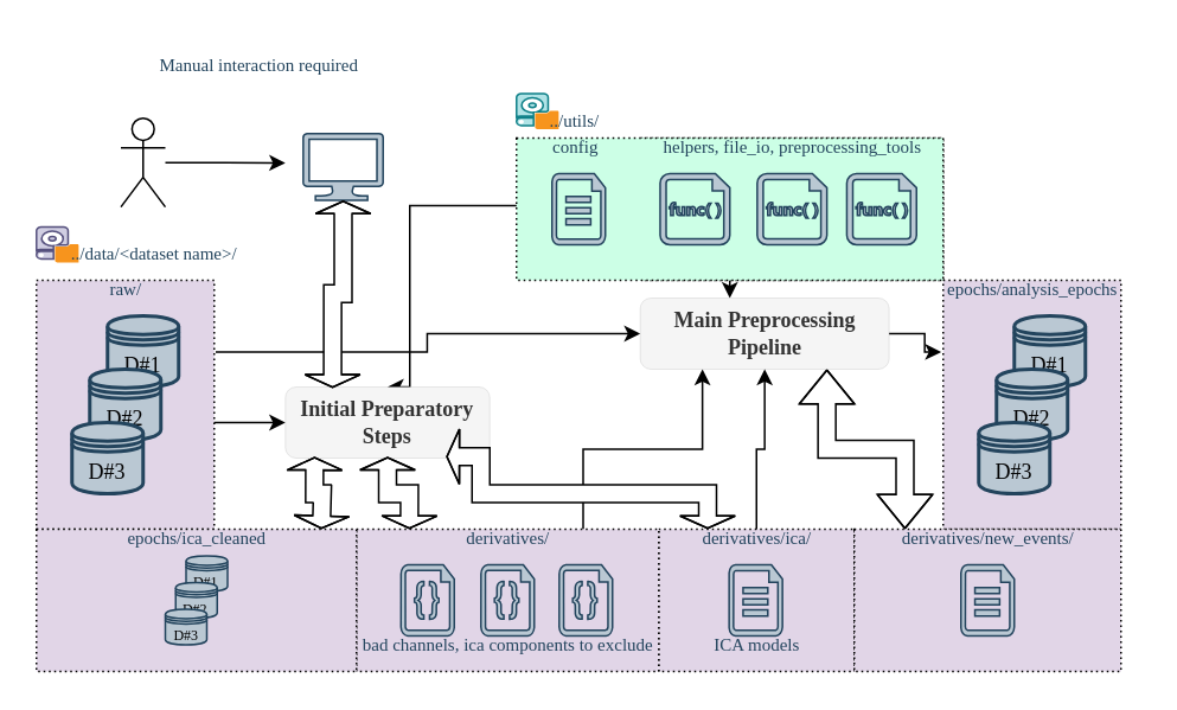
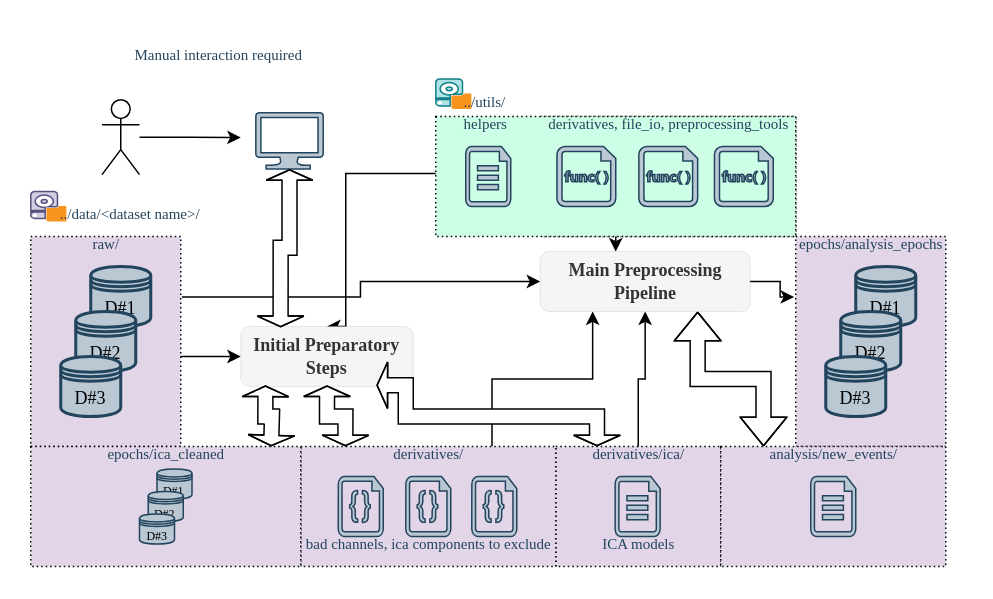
- <mxCell id="21" value="&lt;font face=&quot;Times New Roman&quot; style=&quot;font-size: 10px;&quot;&gt;config&lt;/font&gt;" style="text;html=1;align=center;verticalAlign=middle;resizable=0;points=[];autosize=1;strokeColor=none;fillColor=none;fontColor=light-dark(#23445d, #ededed);" vertex="1" parent="1"><mxGeometry x="298.44" y="67" width="50" height="30" as="geometry" /></mxCell>
+ <mxCell id="21" value="&lt;font face=&quot;Times New Roman&quot; style=&quot;font-size: 10px;&quot;&gt;helpers&lt;/font&gt;" style="text;html=1;align=center;verticalAlign=middle;resizable=0;points=[];autosize=1;strokeColor=none;fillColor=none;fontColor=light-dark(#23445d, #ededed);" vertex="1" parent="1"><mxGeometry x="298.44" y="67" width="50" height="30" as="geometry" /></mxCell>
- <mxCell id="36" value="&lt;font face=&quot;Times New Roman&quot;&gt;&lt;span style=&quot;font-size: 10px;&quot;&gt;helpers, file_io, preprocessing_tools&lt;/span&gt;&lt;/font&gt;" style="text;html=1;align=center;verticalAlign=middle;resizable=0;points=[];autosize=1;strokeColor=none;fillColor=none;fontColor=light-dark(#23445d, #ededed);" vertex="1" parent="1"><mxGeometry x="360" y="67" width="170" height="30" as="geometry" /></mxCell>
+ <mxCell id="36" value="&lt;font face=&quot;Times New Roman&quot;&gt;&lt;span style=&quot;font-size: 10px;&quot;&gt;derivatives, file_io, preprocessing_tools&lt;/span&gt;&lt;/font&gt;" style="text;html=1;align=center;verticalAlign=middle;resizable=0;points=[];autosize=1;strokeColor=none;fillColor=none;fontColor=light-dark(#23445d, #ededed);" vertex="1" parent="1"><mxGeometry x="360" y="67" width="170" height="30" as="geometry" /></mxCell>
- <mxCell id="44" value="&lt;font style=&quot;font-size: 10px;&quot; face=&quot;Times New Roman&quot;&gt;derivatives/new_events/&lt;/font&gt;" style="text;html=1;align=center;verticalAlign=middle;resizable=0;points=[];autosize=1;strokeColor=none;fillColor=none;fontColor=light-dark(#23445d, #ededed);" vertex="1" parent="1"><mxGeometry x="495" y="287" width="120" height="30" as="geometry" /></mxCell>
+ <mxCell id="44" value="&lt;font style=&quot;font-size: 10px;&quot; face=&quot;Times New Roman&quot;&gt;analysis/new_events/&lt;/font&gt;" style="text;html=1;align=center;verticalAlign=middle;resizable=0;points=[];autosize=1;strokeColor=none;fillColor=none;fontColor=light-dark(#23445d, #ededed);" vertex="1" parent="1"><mxGeometry x="495" y="287" width="120" height="30" as="geometry" /></mxCell>
